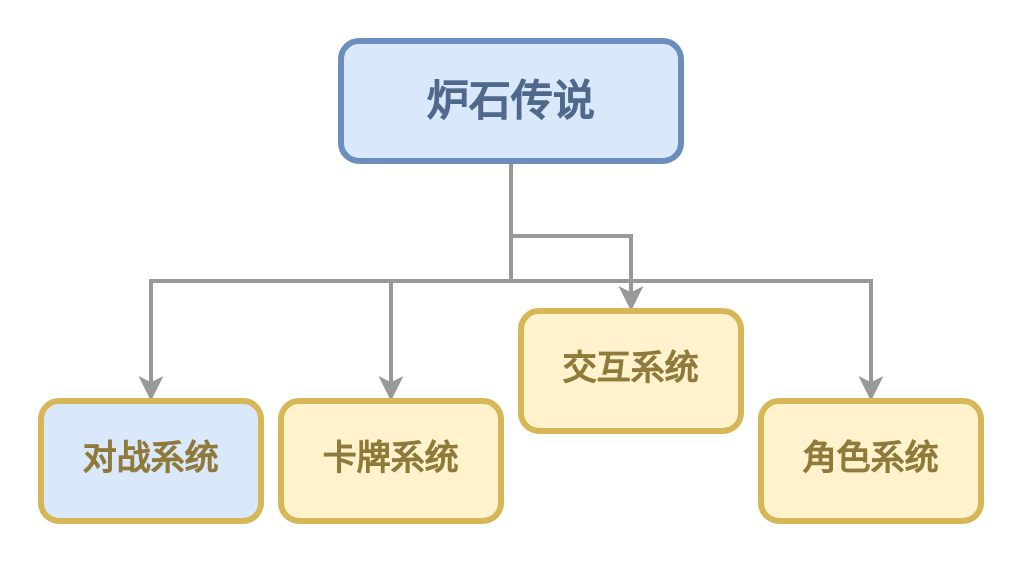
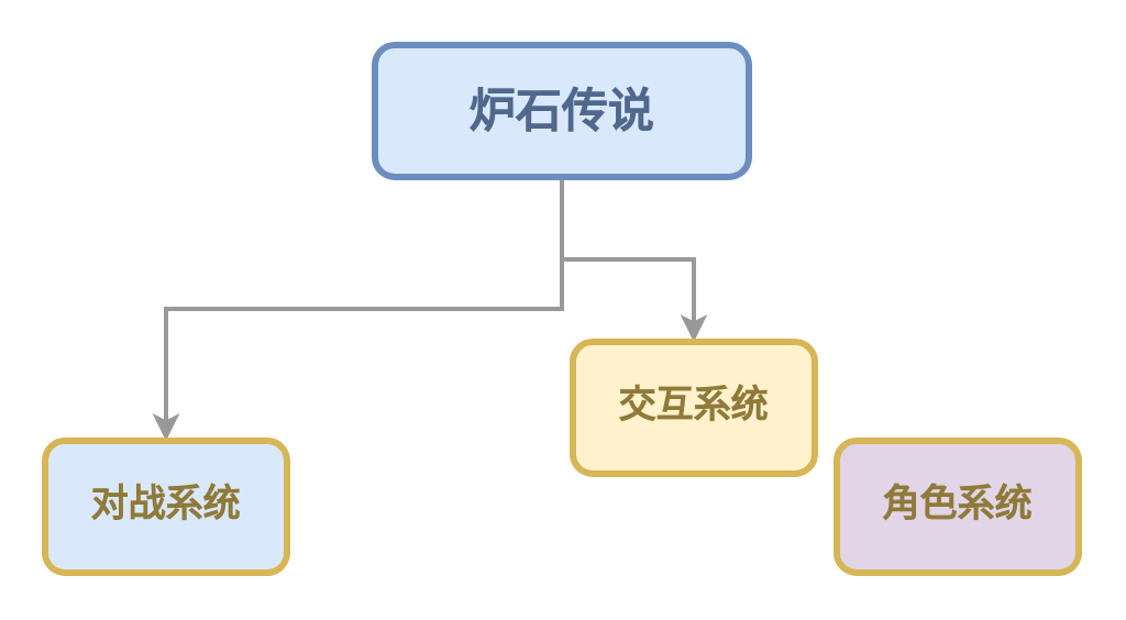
- <mxCell id="5" value="" style="edgeStyle=orthogonalEdgeStyle;rounded=0;orthogonalLoop=1;jettySize=auto;html=1;fontSize=17;fontColor=#8F7A39;strokeWidth=2;strokeColor=#999999;" parent="1" source="6" target="7" edge="1"><mxGeometry relative="1" as="geometry"><Array as="points"><mxPoint x="255" y="140" /><mxPoint x="435" y="140" /></Array></mxGeometry></mxCell>
- <mxCell id="3" value="" style="edgeStyle=orthogonalEdgeStyle;rounded=0;orthogonalLoop=1;jettySize=auto;html=1;fontSize=17;fontColor=#8F7A39;strokeWidth=2;strokeColor=#999999;" parent="1" source="6" target="9" edge="1"><mxGeometry relative="1" as="geometry" /></mxCell>
- <mxCell id="9" value="卡牌系统" style="rounded=1;whiteSpace=wrap;html=1;fillColor=#fff2cc;strokeColor=#d6b656;strokeWidth=3;fontSize=17;fontStyle=1;fontColor=#8F7A39;" parent="1" vertex="1"><mxGeometry x="140" y="200" width="110" height="60" as="geometry" /></mxCell>
- <mxCell id="7" value="角色系统" style="rounded=1;whiteSpace=wrap;html=1;fillColor=#fff2cc;strokeColor=#d6b656;strokeWidth=3;fontSize=17;fontStyle=1;fontColor=#8F7A39;" parent="1" vertex="1"><mxGeometry x="380" y="200" width="110" height="60" as="geometry" /></mxCell>
+ <mxCell id="7" value="角色系统" style="rounded=1;whiteSpace=wrap;html=1;fillColor=#e1d5e7;strokeColor=#d6b656;strokeWidth=3;fontSize=17;fontStyle=1;fontColor=#8F7A39;" parent="1" vertex="1"><mxGeometry x="380" y="200" width="110" height="60" as="geometry" /></mxCell>
